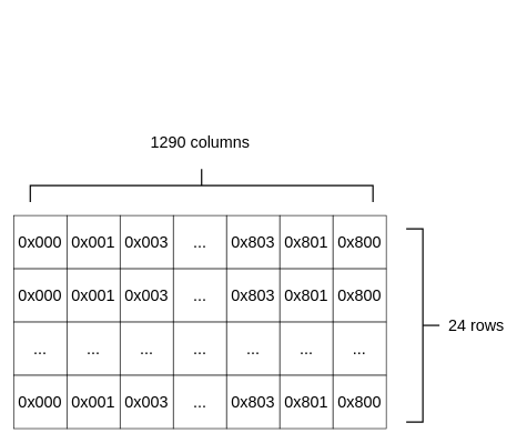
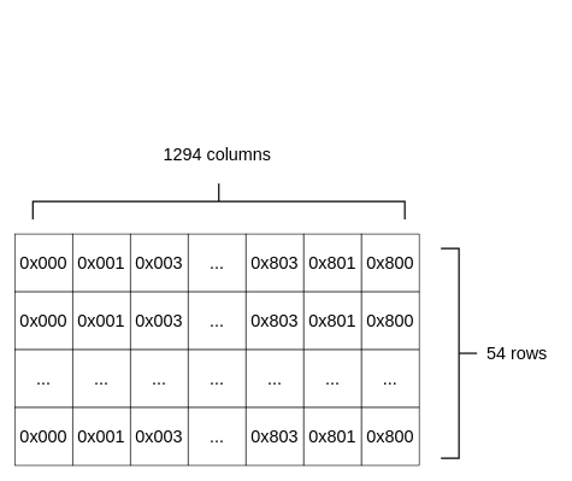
- <mxCell id="33" value="&lt;font style=&quot;font-size: 24px;&quot;&gt;1290 columns&lt;/font&gt;" style="text;html=1;align=center;verticalAlign=middle;resizable=0;points=[];autosize=1;strokeColor=none;fillColor=none;" vertex="1" parent="1"><mxGeometry x="215" y="193" width="170" height="40" as="geometry" /></mxCell>
+ <mxCell id="33" value="&lt;font style=&quot;font-size: 24px;&quot;&gt;1294 columns&lt;/font&gt;" style="text;html=1;align=center;verticalAlign=middle;resizable=0;points=[];autosize=1;strokeColor=none;fillColor=none;" vertex="1" parent="1"><mxGeometry x="215" y="193" width="170" height="40" as="geometry" /></mxCell>
- <mxCell id="31" value="&lt;font style=&quot;font-size: 24px;&quot;&gt;24 rows&lt;/font&gt;" style="text;html=1;align=center;verticalAlign=middle;resizable=0;points=[];autosize=1;strokeColor=none;fillColor=none;" vertex="1" parent="1"><mxGeometry x="660" y="468.01" width="110" height="40" as="geometry" /></mxCell>
+ <mxCell id="31" value="&lt;font style=&quot;font-size: 24px;&quot;&gt;54 rows&lt;/font&gt;" style="text;html=1;align=center;verticalAlign=middle;resizable=0;points=[];autosize=1;strokeColor=none;fillColor=none;" vertex="1" parent="1"><mxGeometry x="660" y="468.01" width="110" height="40" as="geometry" /></mxCell>
